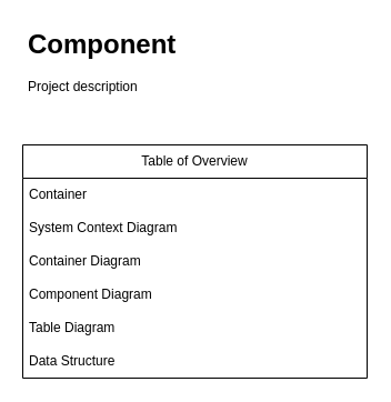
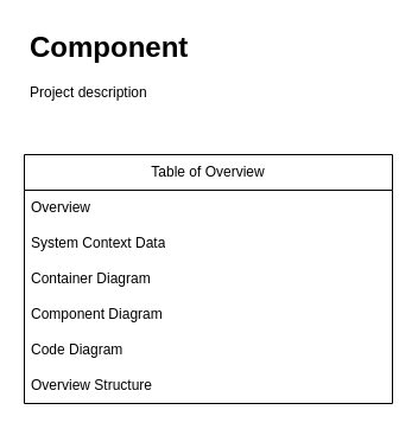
- <mxCell id="4" value="Container" style="text;strokeColor=none;fillColor=none;align=left;verticalAlign=middle;spacingLeft=4;spacingRight=4;overflow=hidden;points=[[0,0.5],[1,0.5]];portConstraint=eastwest;rotatable=0;whiteSpace=wrap;html=1;" parent="3" vertex="1"><mxGeometry y="30" width="310" height="30" as="geometry" /></mxCell>
+ <mxCell id="4" value="Overview" style="text;strokeColor=none;fillColor=none;align=left;verticalAlign=middle;spacingLeft=4;spacingRight=4;overflow=hidden;points=[[0,0.5],[1,0.5]];portConstraint=eastwest;rotatable=0;whiteSpace=wrap;html=1;" parent="3" vertex="1"><mxGeometry y="30" width="310" height="30" as="geometry" /></mxCell>
- <mxCell id="5" value="System Context Diagram" style="text;strokeColor=none;fillColor=none;align=left;verticalAlign=middle;spacingLeft=4;spacingRight=4;overflow=hidden;points=[[0,0.5],[1,0.5]];portConstraint=eastwest;rotatable=0;whiteSpace=wrap;html=1;" vertex="1" parent="3"><mxGeometry y="60" width="310" height="30" as="geometry" /></mxCell>
+ <mxCell id="5" value="System Context Data" style="text;strokeColor=none;fillColor=none;align=left;verticalAlign=middle;spacingLeft=4;spacingRight=4;overflow=hidden;points=[[0,0.5],[1,0.5]];portConstraint=eastwest;rotatable=0;whiteSpace=wrap;html=1;" vertex="1" parent="3"><mxGeometry y="60" width="310" height="30" as="geometry" /></mxCell>
- <mxCell id="8" value="Table Diagram" style="text;strokeColor=none;fillColor=none;align=left;verticalAlign=middle;spacingLeft=4;spacingRight=4;overflow=hidden;points=[[0,0.5],[1,0.5]];portConstraint=eastwest;rotatable=0;whiteSpace=wrap;html=1;" vertex="1" parent="3"><mxGeometry y="150" width="310" height="30" as="geometry" /></mxCell>
+ <mxCell id="8" value="Code Diagram" style="text;strokeColor=none;fillColor=none;align=left;verticalAlign=middle;spacingLeft=4;spacingRight=4;overflow=hidden;points=[[0,0.5],[1,0.5]];portConstraint=eastwest;rotatable=0;whiteSpace=wrap;html=1;" vertex="1" parent="3"><mxGeometry y="150" width="310" height="30" as="geometry" /></mxCell>
- <mxCell id="9" value="Data Structure" style="text;strokeColor=none;fillColor=none;align=left;verticalAlign=middle;spacingLeft=4;spacingRight=4;overflow=hidden;points=[[0,0.5],[1,0.5]];portConstraint=eastwest;rotatable=0;whiteSpace=wrap;html=1;" parent="3" vertex="1"><mxGeometry y="180" width="310" height="30" as="geometry" /></mxCell>
+ <mxCell id="9" value="Overview Structure" style="text;strokeColor=none;fillColor=none;align=left;verticalAlign=middle;spacingLeft=4;spacingRight=4;overflow=hidden;points=[[0,0.5],[1,0.5]];portConstraint=eastwest;rotatable=0;whiteSpace=wrap;html=1;" parent="3" vertex="1"><mxGeometry y="180" width="310" height="30" as="geometry" /></mxCell>
